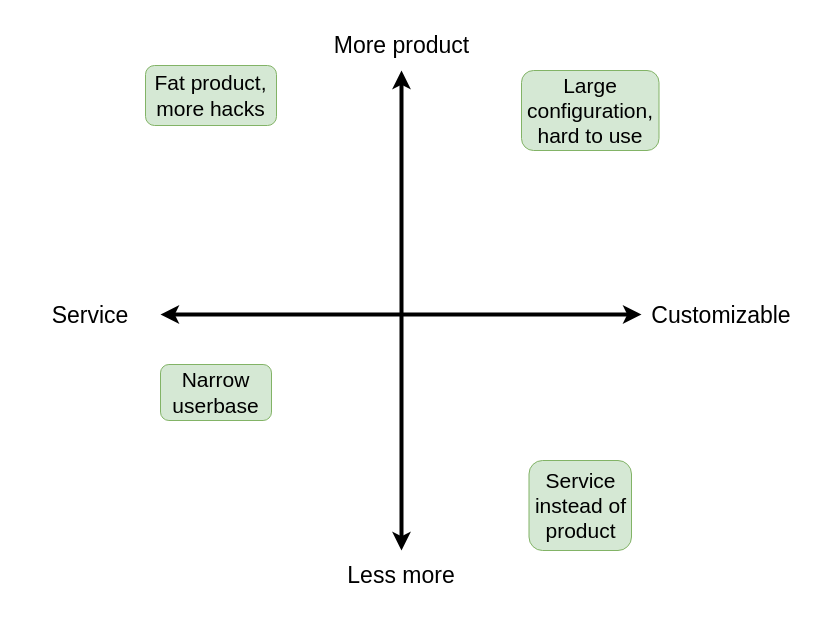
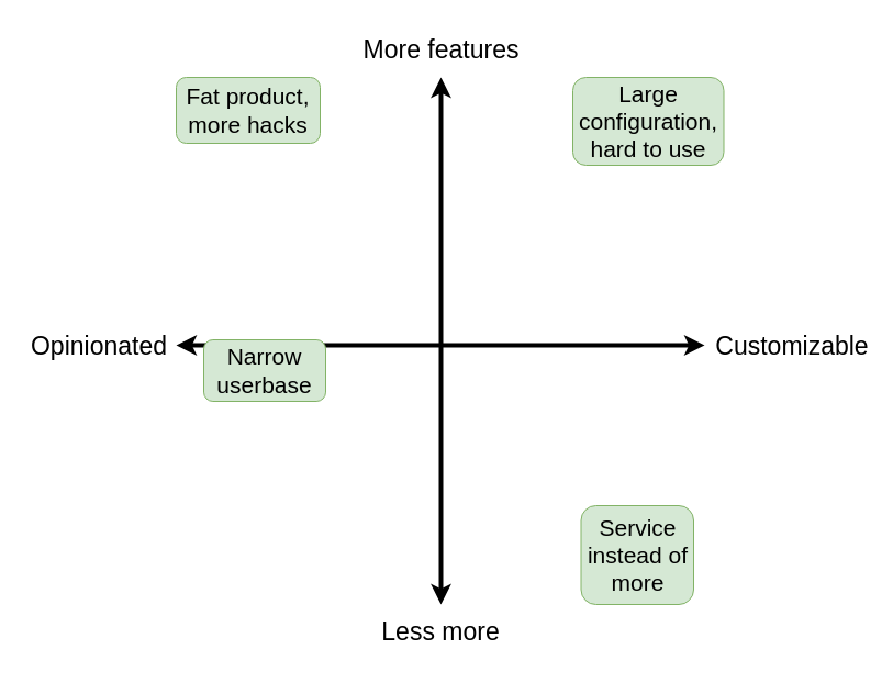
- <mxCell id="7" value="&lt;font style=&quot;font-size: 23px&quot;&gt;More product&lt;/font&gt;" style="text;html=1;strokeColor=none;fillColor=none;align=center;verticalAlign=middle;whiteSpace=wrap;rounded=0;" parent="1" vertex="1"><mxGeometry x="322" y="20" width="159" height="50" as="geometry" /></mxCell>
+ <mxCell id="7" value="&lt;font style=&quot;font-size: 23px&quot;&gt;More features&lt;/font&gt;" style="text;html=1;strokeColor=none;fillColor=none;align=center;verticalAlign=middle;whiteSpace=wrap;rounded=0;" parent="1" vertex="1"><mxGeometry x="322" y="20" width="159" height="50" as="geometry" /></mxCell>
- <mxCell id="8" value="&lt;font style=&quot;font-size: 21px;&quot;&gt;&lt;span style=&quot;&quot;&gt;Fat product,&lt;br&gt;&lt;/span&gt;more hacks&lt;br&gt;&lt;/font&gt;" style="text;html=1;strokeColor=#82b366;fillColor=#d5e8d4;align=center;verticalAlign=middle;whiteSpace=wrap;rounded=1;labelBorderColor=none;labelBackgroundColor=none;perimeterSpacing=0;glass=0;" parent="1" vertex="1"><mxGeometry x="145" y="65" width="131" height="60" as="geometry" /></mxCell>
+ <mxCell id="8" value="&lt;font style=&quot;font-size: 21px;&quot;&gt;&lt;span style=&quot;&quot;&gt;Fat product,&lt;br&gt;&lt;/span&gt;more hacks&lt;br&gt;&lt;/font&gt;" style="text;html=1;strokeColor=#82b366;fillColor=#d5e8d4;align=center;verticalAlign=middle;whiteSpace=wrap;rounded=1;labelBorderColor=none;labelBackgroundColor=none;perimeterSpacing=0;glass=0;" parent="1" vertex="1"><mxGeometry x="160" y="70" width="131" height="60" as="geometry" /></mxCell>
- <mxCell id="6" value="&lt;font style=&quot;font-size: 23px&quot;&gt;Service&lt;br&gt;&lt;/font&gt;" style="text;html=1;strokeColor=none;fillColor=none;align=center;verticalAlign=middle;whiteSpace=wrap;rounded=0;" parent="1" vertex="1"><mxGeometry x="20" y="290" width="140" height="50" as="geometry" /></mxCell>
+ <mxCell id="6" value="&lt;font style=&quot;font-size: 23px&quot;&gt;Opinionated&lt;br&gt;&lt;/font&gt;" style="text;html=1;strokeColor=none;fillColor=none;align=center;verticalAlign=middle;whiteSpace=wrap;rounded=0;" parent="1" vertex="1"><mxGeometry x="20" y="290" width="140" height="50" as="geometry" /></mxCell>
- <mxCell id="10" value="&lt;font style=&quot;font-size: 21px;&quot;&gt;Narrow&lt;br&gt;userbase&lt;/font&gt;" style="text;html=1;strokeColor=#82b366;fillColor=#d5e8d4;align=center;verticalAlign=middle;whiteSpace=wrap;rounded=1;" parent="1" vertex="1"><mxGeometry x="160" y="364" width="111" height="56" as="geometry" /></mxCell>
+ <mxCell id="10" value="&lt;font style=&quot;font-size: 21px;&quot;&gt;Narrow&lt;br&gt;userbase&lt;/font&gt;" style="text;html=1;strokeColor=#82b366;fillColor=#d5e8d4;align=center;verticalAlign=middle;whiteSpace=wrap;rounded=1;" parent="1" vertex="1"><mxGeometry x="185" y="309" width="111" height="56" as="geometry" /></mxCell>
- <mxCell id="11" value="&lt;font style=&quot;font-size: 21px;&quot;&gt;Service instead of product&lt;/font&gt;" style="text;html=1;strokeColor=#82b366;fillColor=#d5e8d4;align=center;verticalAlign=middle;whiteSpace=wrap;rounded=1;" parent="1" vertex="1"><mxGeometry x="528.5" y="460" width="102.5" height="90" as="geometry" /></mxCell>
+ <mxCell id="11" value="&lt;font style=&quot;font-size: 21px;&quot;&gt;Service instead of more&lt;/font&gt;" style="text;html=1;strokeColor=#82b366;fillColor=#d5e8d4;align=center;verticalAlign=middle;whiteSpace=wrap;rounded=1;" parent="1" vertex="1"><mxGeometry x="528.5" y="460" width="102.5" height="90" as="geometry" /></mxCell>
